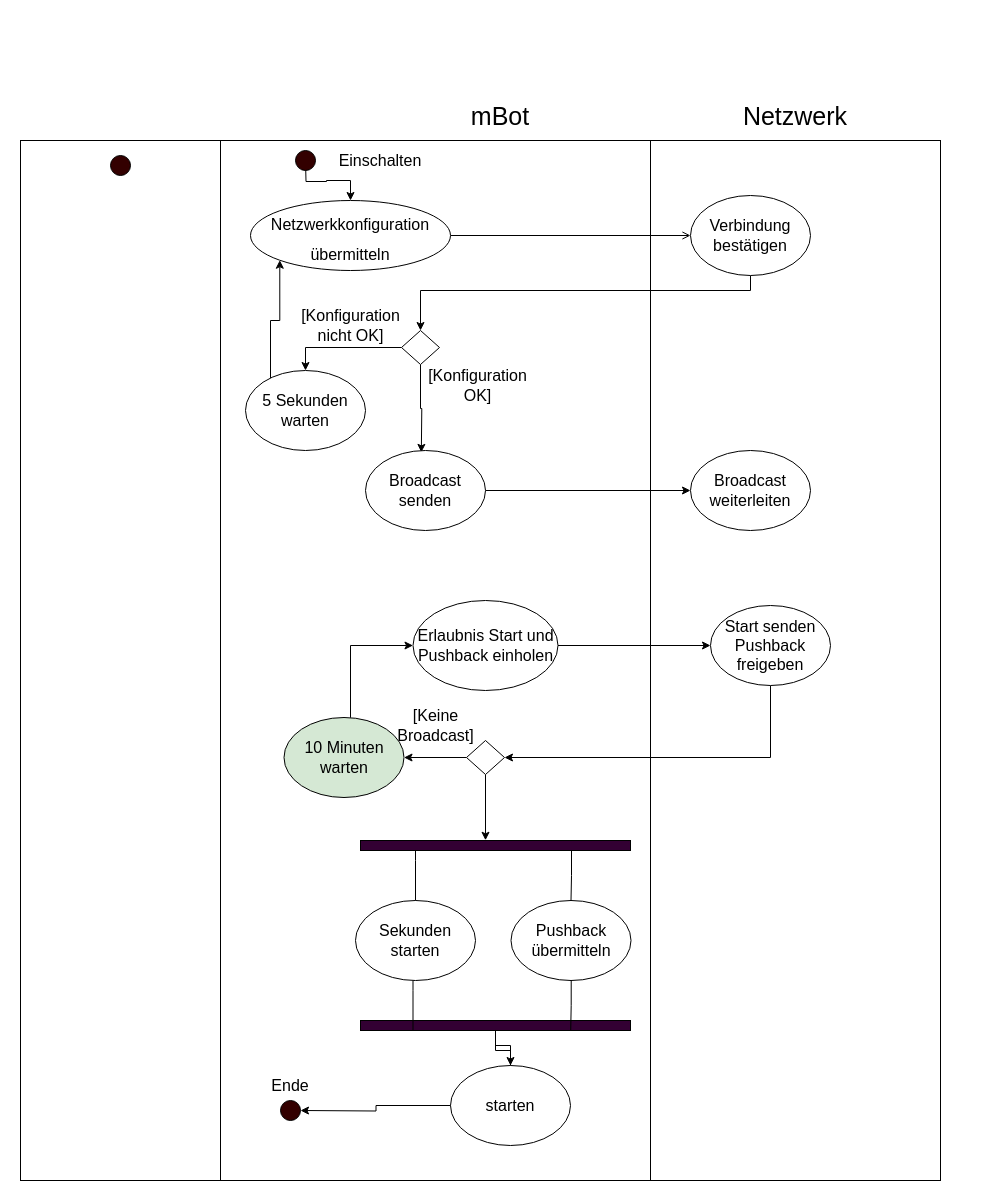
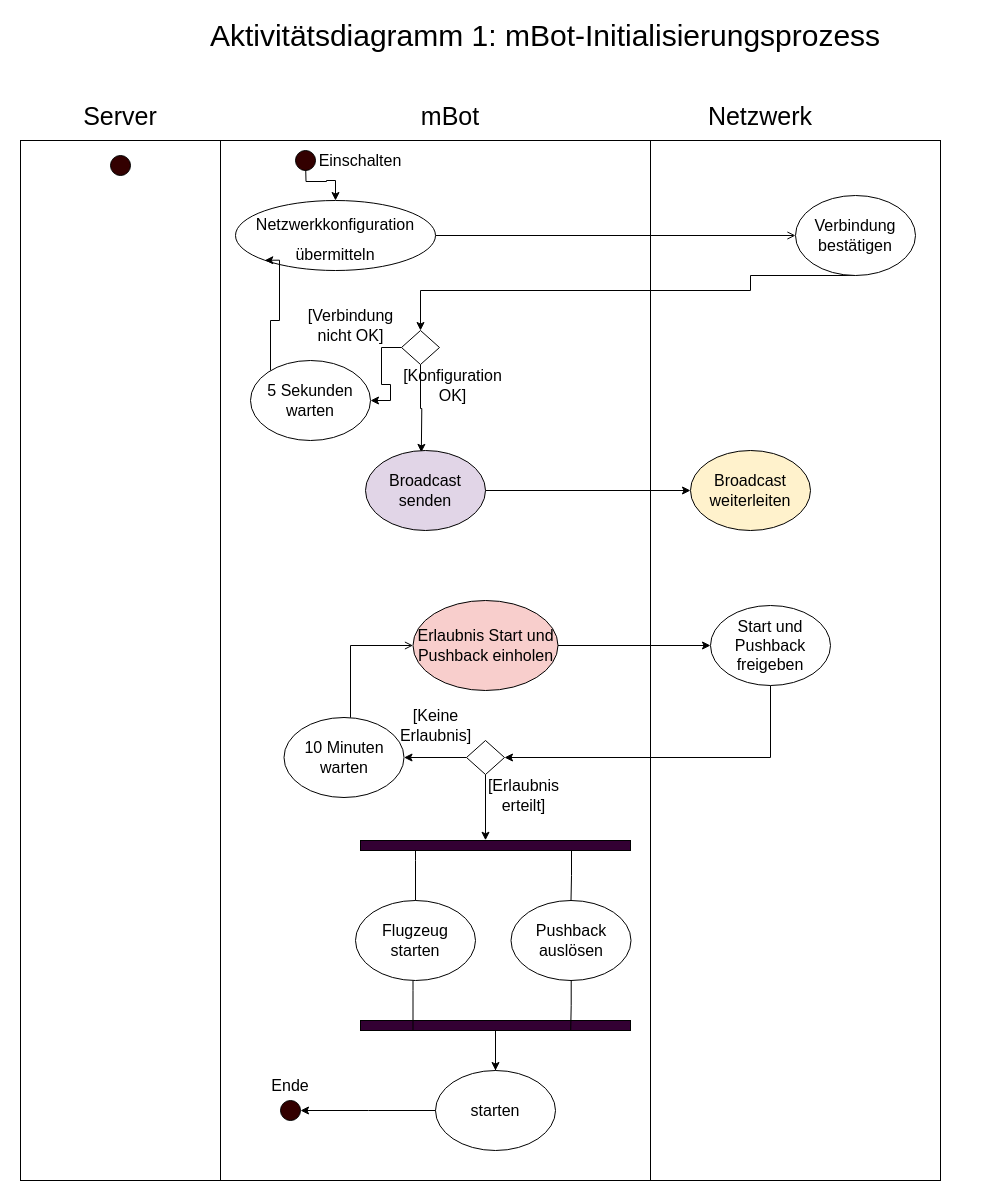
+ <mxCell id="2" value="Aktivitätsdiagramm 1: mBot-Initialisierungsprozess" style="text;html=1;strokeColor=none;fillColor=none;align=center;verticalAlign=middle;whiteSpace=wrap;rounded=0;fontSize=30;" vertex="1" parent="1"><mxGeometry x="120" y="20" width="850" height="30" as="geometry" /></mxCell>
+ <mxCell id="47" value="Server" style="text;html=1;strokeColor=none;fillColor=none;align=center;verticalAlign=middle;whiteSpace=wrap;rounded=0;fontSize=25;" vertex="1" parent="1"><mxGeometry x="90" y="100" width="60" height="30" as="geometry" /></mxCell>
- <mxCell id="5" value="mBot" style="text;html=1;strokeColor=none;fillColor=none;align=center;verticalAlign=middle;whiteSpace=wrap;rounded=0;strokeWidth=13;fontSize=25;" vertex="1" parent="1"><mxGeometry x="470" y="100" width="60" height="30" as="geometry" /></mxCell>
+ <mxCell id="5" value="mBot" style="text;html=1;strokeColor=none;fillColor=none;align=center;verticalAlign=middle;whiteSpace=wrap;rounded=0;strokeWidth=13;fontSize=25;" vertex="1" parent="1"><mxGeometry x="420" y="100" width="60" height="30" as="geometry" /></mxCell>
- <mxCell id="6" value="Netzwerk" style="text;html=1;strokeColor=none;fillColor=none;align=center;verticalAlign=middle;whiteSpace=wrap;rounded=0;fontSize=25;" vertex="1" parent="1"><mxGeometry x="765" y="100" width="60" height="30" as="geometry" /></mxCell>
+ <mxCell id="6" value="Netzwerk" style="text;html=1;strokeColor=none;fillColor=none;align=center;verticalAlign=middle;whiteSpace=wrap;rounded=0;fontSize=25;" vertex="1" parent="1"><mxGeometry x="730" y="100" width="60" height="30" as="geometry" /></mxCell>
- <mxCell id="45" value="Einschalten" style="text;html=1;strokeColor=none;fillColor=none;align=center;verticalAlign=middle;whiteSpace=wrap;rounded=0;strokeWidth=1;fontSize=16;" vertex="1" parent="1"><mxGeometry x="350" y="145" width="60" height="30" as="geometry" /></mxCell>
+ <mxCell id="45" value="Einschalten" style="text;html=1;strokeColor=none;fillColor=none;align=center;verticalAlign=middle;whiteSpace=wrap;rounded=0;strokeWidth=1;fontSize=16;" vertex="1" parent="1"><mxGeometry x="330" y="145" width="60" height="30" as="geometry" /></mxCell>
- <mxCell id="9" value="&lt;span style=&quot;font-size: 16px;&quot;&gt;Netzwerkkonfiguration übermitteln&lt;/span&gt;" style="ellipse;whiteSpace=wrap;html=1;strokeWidth=1;fontSize=25;" vertex="1" parent="1"><mxGeometry x="250" y="200" width="200" height="70" as="geometry" /></mxCell>
+ <mxCell id="9" value="&lt;span style=&quot;font-size: 16px;&quot;&gt;Netzwerkkonfiguration übermitteln&lt;/span&gt;" style="ellipse;whiteSpace=wrap;html=1;strokeWidth=1;fontSize=25;" vertex="1" parent="1"><mxGeometry x="235" y="200" width="200" height="70" as="geometry" /></mxCell>
- <mxCell id="11" value="Verbindung bestätigen" style="ellipse;whiteSpace=wrap;html=1;strokeWidth=1;fontSize=16;" vertex="1" parent="1"><mxGeometry x="690" y="195" width="120" height="80" as="geometry" /></mxCell>
+ <mxCell id="11" value="Verbindung bestätigen" style="ellipse;whiteSpace=wrap;html=1;strokeWidth=1;fontSize=16;" vertex="1" parent="1"><mxGeometry x="795" y="195" width="120" height="80" as="geometry" /></mxCell>
- <mxCell id="17" value="[Konfiguration nicht OK]" style="text;html=1;strokeColor=none;fillColor=none;align=center;verticalAlign=middle;whiteSpace=wrap;rounded=0;strokeWidth=1;fontSize=16;" vertex="1" parent="1"><mxGeometry x="292.5" y="310" width="115" height="30" as="geometry" /></mxCell>
+ <mxCell id="17" value="[Verbindung nicht OK]" style="text;html=1;strokeColor=none;fillColor=none;align=center;verticalAlign=middle;whiteSpace=wrap;rounded=0;strokeWidth=1;fontSize=16;" vertex="1" parent="1"><mxGeometry x="292.5" y="310" width="115" height="30" as="geometry" /></mxCell>
- <mxCell id="18" value="[Konfiguration OK]" style="text;html=1;strokeColor=none;fillColor=none;align=center;verticalAlign=middle;whiteSpace=wrap;rounded=0;strokeWidth=1;fontSize=16;" vertex="1" parent="1"><mxGeometry x="420" y="370" width="115" height="30" as="geometry" /></mxCell>
+ <mxCell id="18" value="[Konfiguration OK]" style="text;html=1;strokeColor=none;fillColor=none;align=center;verticalAlign=middle;whiteSpace=wrap;rounded=0;strokeWidth=1;fontSize=16;" vertex="1" parent="1"><mxGeometry x="395" y="370" width="115" height="30" as="geometry" /></mxCell>
- <mxCell id="16" value="5 Sekunden warten" style="ellipse;whiteSpace=wrap;html=1;strokeWidth=1;fontSize=16;" vertex="1" parent="1"><mxGeometry x="245" y="370" width="120" height="80" as="geometry" /></mxCell>
+ <mxCell id="16" value="5 Sekunden warten" style="ellipse;whiteSpace=wrap;html=1;strokeWidth=1;fontSize=16;" vertex="1" parent="1"><mxGeometry x="250" y="360" width="120" height="80" as="geometry" /></mxCell>
- <mxCell id="49" value="Broadcast senden" style="ellipse;whiteSpace=wrap;html=1;strokeWidth=1;fontSize=16;" vertex="1" parent="1"><mxGeometry x="365" y="450" width="120" height="80" as="geometry" /></mxCell>
+ <mxCell id="49" value="Broadcast senden" style="ellipse;whiteSpace=wrap;html=1;strokeWidth=1;fontSize=16;fillColor=#e1d5e7;" vertex="1" parent="1"><mxGeometry x="365" y="450" width="120" height="80" as="geometry" /></mxCell>
- <mxCell id="50" value="Broadcast weiterleiten" style="ellipse;whiteSpace=wrap;html=1;strokeWidth=1;fontSize=16;" vertex="1" parent="1"><mxGeometry x="690" y="450" width="120" height="80" as="geometry" /></mxCell>
+ <mxCell id="50" value="Broadcast weiterleiten" style="ellipse;whiteSpace=wrap;html=1;strokeWidth=1;fontSize=16;fillColor=#fff2cc;" vertex="1" parent="1"><mxGeometry x="690" y="450" width="120" height="80" as="geometry" /></mxCell>
- <mxCell id="26" style="edgeStyle=orthogonalEdgeStyle;rounded=0;orthogonalLoop=1;jettySize=auto;html=1;entryX=0;entryY=0.5;entryDx=0;entryDy=0;fontSize=16;" edge="1" parent="1" source="27" target="20"><mxGeometry relative="1" as="geometry"><Array as="points"><mxPoint x="350" y="645" /></Array></mxGeometry></mxCell>
+ <mxCell id="26" style="edgeStyle=orthogonalEdgeStyle;rounded=0;orthogonalLoop=1;jettySize=auto;html=1;entryX=0;entryY=0.5;entryDx=0;entryDy=0;fontSize=16;endArrow=open;" edge="1" parent="1" source="27" target="20"><mxGeometry relative="1" as="geometry"><Array as="points"><mxPoint x="350" y="645" /></Array></mxGeometry></mxCell>
- <mxCell id="20" value="&lt;span style=&quot;font-size: 16px;&quot;&gt;Erlaubnis Start und Pushback einholen&lt;/span&gt;" style="ellipse;whiteSpace=wrap;html=1;strokeWidth=1;fontSize=9;" vertex="1" parent="1"><mxGeometry x="412.5" y="600" width="145" height="90" as="geometry" /></mxCell>
+ <mxCell id="20" value="&lt;span style=&quot;font-size: 16px;&quot;&gt;Erlaubnis Start und Pushback einholen&lt;/span&gt;" style="ellipse;whiteSpace=wrap;html=1;strokeWidth=1;fontSize=9;fillColor=#f8cecc;" vertex="1" parent="1"><mxGeometry x="412.5" y="600" width="145" height="90" as="geometry" /></mxCell>
- <mxCell id="22" value="Start senden Pushback freigeben" style="ellipse;whiteSpace=wrap;html=1;strokeWidth=1;fontSize=16;" vertex="1" parent="1"><mxGeometry x="710" y="605" width="120" height="80" as="geometry" /></mxCell>
+ <mxCell id="22" value="Start und Pushback freigeben" style="ellipse;whiteSpace=wrap;html=1;strokeWidth=1;fontSize=16;" vertex="1" parent="1"><mxGeometry x="710" y="605" width="120" height="80" as="geometry" /></mxCell>
- <mxCell id="28" value="[Keine Broadcast]" style="text;html=1;strokeColor=none;fillColor=none;align=center;verticalAlign=middle;whiteSpace=wrap;rounded=0;strokeWidth=1;fontSize=16;" vertex="1" parent="1"><mxGeometry x="377.5" y="710" width="115" height="30" as="geometry" /></mxCell>
+ <mxCell id="28" value="[Keine Erlaubnis]" style="text;html=1;strokeColor=none;fillColor=none;align=center;verticalAlign=middle;whiteSpace=wrap;rounded=0;strokeWidth=1;fontSize=16;" vertex="1" parent="1"><mxGeometry x="377.5" y="710" width="115" height="30" as="geometry" /></mxCell>
- <mxCell id="27" value="10 Minuten warten" style="ellipse;whiteSpace=wrap;html=1;strokeWidth=1;fontSize=16;fillColor=#d5e8d4;" vertex="1" parent="1"><mxGeometry x="283.5" y="717" width="120" height="80" as="geometry" /></mxCell>
+ <mxCell id="27" value="10 Minuten warten" style="ellipse;whiteSpace=wrap;html=1;strokeWidth=1;fontSize=16;" vertex="1" parent="1"><mxGeometry x="283.5" y="717" width="120" height="80" as="geometry" /></mxCell>
+ <mxCell id="32" value="[Erlaubnis erteilt]" style="text;html=1;strokeColor=none;fillColor=none;align=center;verticalAlign=middle;whiteSpace=wrap;rounded=0;strokeWidth=1;fontSize=16;" vertex="1" parent="1"><mxGeometry x="466" y="780" width="115" height="30" as="geometry" /></mxCell>
- <mxCell id="33" value="Sekunden starten" style="ellipse;whiteSpace=wrap;html=1;strokeWidth=1;fontSize=16;fillColor=none;" vertex="1" parent="1"><mxGeometry x="355" y="900" width="120" height="80" as="geometry" /></mxCell>
+ <mxCell id="33" value="Flugzeug starten" style="ellipse;whiteSpace=wrap;html=1;strokeWidth=1;fontSize=16;fillColor=none;" vertex="1" parent="1"><mxGeometry x="355" y="900" width="120" height="80" as="geometry" /></mxCell>
- <mxCell id="34" value="Pushback übermitteln" style="ellipse;whiteSpace=wrap;html=1;strokeWidth=1;fontSize=16;fillColor=none;" vertex="1" parent="1"><mxGeometry x="510.5" y="900" width="120" height="80" as="geometry" /></mxCell>
+ <mxCell id="34" value="Pushback auslösen" style="ellipse;whiteSpace=wrap;html=1;strokeWidth=1;fontSize=16;fillColor=none;" vertex="1" parent="1"><mxGeometry x="510.5" y="900" width="120" height="80" as="geometry" /></mxCell>
- <mxCell id="41" value="starten" style="ellipse;whiteSpace=wrap;html=1;strokeWidth=1;fontSize=16;fillColor=none;" vertex="1" parent="1"><mxGeometry x="450" y="1065" width="120" height="80" as="geometry" /></mxCell>
+ <mxCell id="41" value="starten" style="ellipse;whiteSpace=wrap;html=1;strokeWidth=1;fontSize=16;fillColor=none;" vertex="1" parent="1"><mxGeometry x="435" y="1070" width="120" height="80" as="geometry" /></mxCell>
